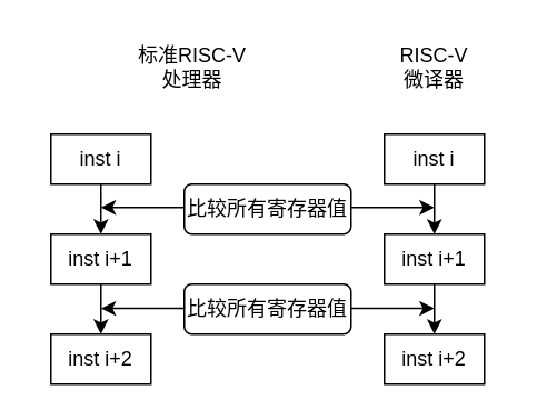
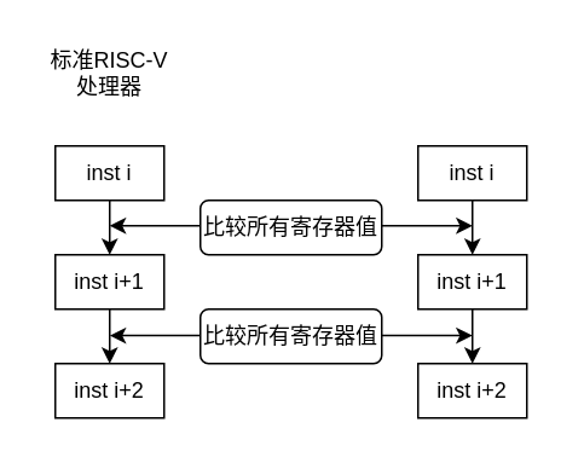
- <mxCell id="4" value="标准RISC-V&lt;br&gt;处理器" style="rounded=0;whiteSpace=wrap;html=1;strokeColor=none;" vertex="1" parent="1"><mxGeometry x="75" y="20" width="80" height="40" as="geometry" /></mxCell>
+ <mxCell id="4" value="标准RISC-V&lt;br&gt;处理器" style="rounded=0;whiteSpace=wrap;html=1;strokeColor=none;" vertex="1" parent="1"><mxGeometry x="20" y="20" width="80" height="40" as="geometry" /></mxCell>
- <mxCell id="5" value="RISC-V&lt;br&gt;微译器" style="rounded=0;whiteSpace=wrap;html=1;strokeColor=none;" vertex="1" parent="1"><mxGeometry x="220" y="20" width="80" height="40" as="geometry" /></mxCell>
